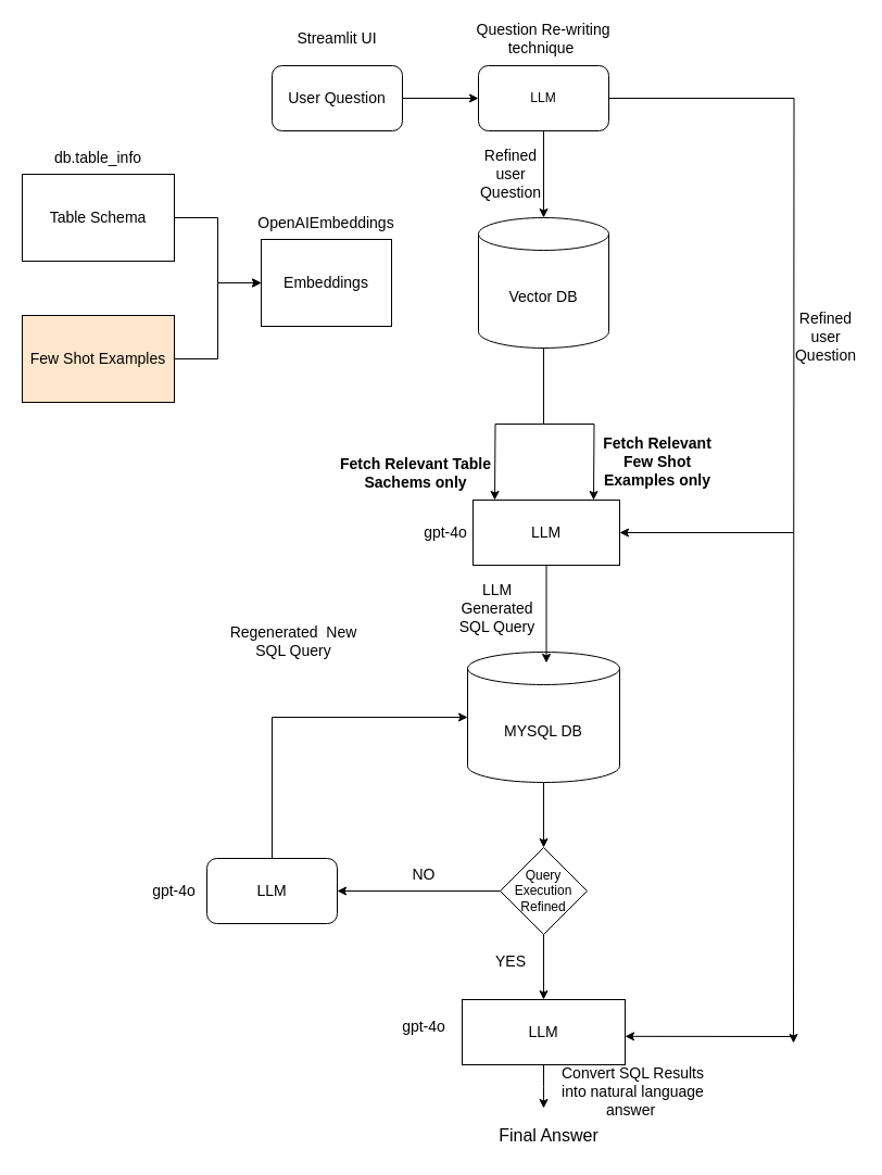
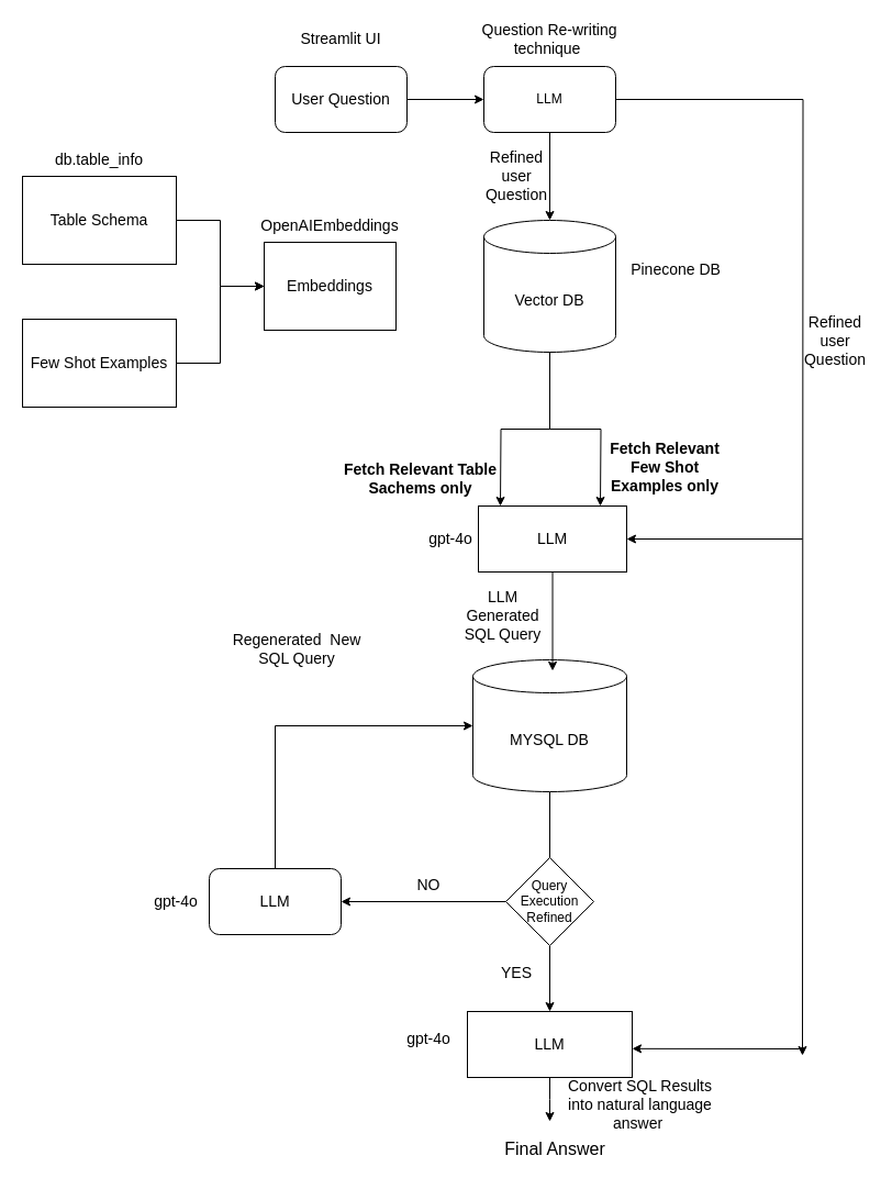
+ <mxCell id="40" value="&lt;font style=&quot;font-size: 14px;&quot;&gt;Pinecone DB&lt;/font&gt;" style="text;html=1;align=center;verticalAlign=middle;whiteSpace=wrap;rounded=0;" parent="1" vertex="1"><mxGeometry x="570" y="230" width="90" height="30" as="geometry" /></mxCell>
- <mxCell id="5" value="&lt;font style=&quot;font-size: 14px;&quot;&gt;Few Shot Examples&lt;/font&gt;" style="rounded=0;whiteSpace=wrap;html=1;fillColor=#ffe6cc;" parent="1" vertex="1"><mxGeometry x="20" y="290" width="140" height="80" as="geometry" /></mxCell>
+ <mxCell id="5" value="&lt;font style=&quot;font-size: 14px;&quot;&gt;Few Shot Examples&lt;/font&gt;" style="rounded=0;whiteSpace=wrap;html=1;" parent="1" vertex="1"><mxGeometry x="20" y="290" width="140" height="80" as="geometry" /></mxCell>
- <mxCell id="9" style="edgeStyle=orthogonalEdgeStyle;rounded=0;orthogonalLoop=1;jettySize=auto;html=1;entryX=0.5;entryY=0;entryDx=0;entryDy=0;" parent="1" source="10" target="29" edge="1"><mxGeometry relative="1" as="geometry" /></mxCell>
+ <mxCell id="9" style="edgeStyle=orthogonalEdgeStyle;rounded=0;orthogonalLoop=1;jettySize=auto;html=1;entryX=0.5;entryY=0;entryDx=0;entryDy=0;endArrow=none;" parent="1" source="10" target="29" edge="1"><mxGeometry relative="1" as="geometry" /></mxCell>
